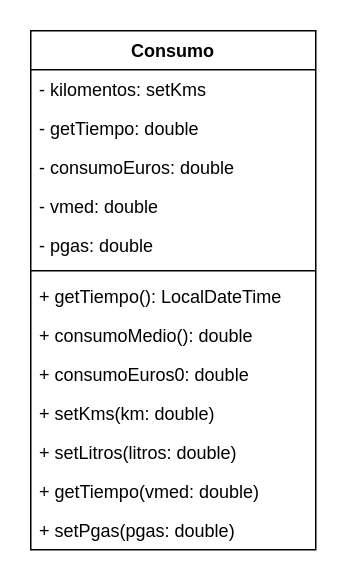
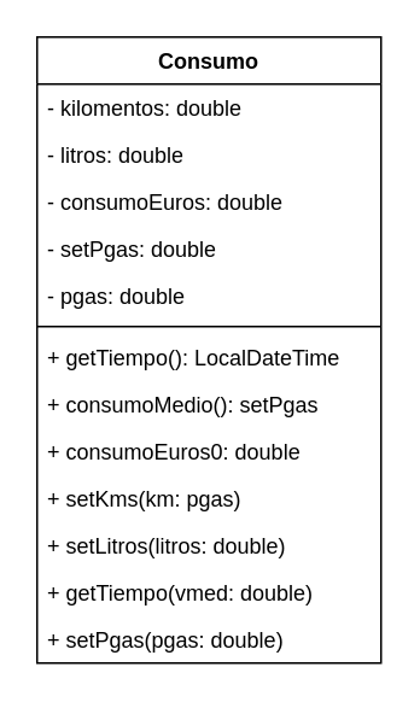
- <mxCell id="3" value="- kilomentos: setKms&lt;span style=&quot;white-space: pre;&quot;&gt;&#09;&lt;/span&gt;" style="text;strokeColor=none;fillColor=none;align=left;verticalAlign=top;spacingLeft=4;spacingRight=4;overflow=hidden;rotatable=0;points=[[0,0.5],[1,0.5]];portConstraint=eastwest;whiteSpace=wrap;html=1;" vertex="1" parent="2"><mxGeometry y="26" width="190" height="26" as="geometry" /></mxCell>
+ <mxCell id="3" value="- kilomentos: double&lt;span style=&quot;white-space: pre;&quot;&gt;&#09;&lt;/span&gt;" style="text;strokeColor=none;fillColor=none;align=left;verticalAlign=top;spacingLeft=4;spacingRight=4;overflow=hidden;rotatable=0;points=[[0,0.5],[1,0.5]];portConstraint=eastwest;whiteSpace=wrap;html=1;" vertex="1" parent="2"><mxGeometry y="26" width="190" height="26" as="geometry" /></mxCell>
- <mxCell id="4" value="- getTiempo: double" style="text;strokeColor=none;fillColor=none;align=left;verticalAlign=top;spacingLeft=4;spacingRight=4;overflow=hidden;rotatable=0;points=[[0,0.5],[1,0.5]];portConstraint=eastwest;whiteSpace=wrap;html=1;" vertex="1" parent="2"><mxGeometry y="52" width="190" height="26" as="geometry" /></mxCell>
+ <mxCell id="4" value="- litros: double" style="text;strokeColor=none;fillColor=none;align=left;verticalAlign=top;spacingLeft=4;spacingRight=4;overflow=hidden;rotatable=0;points=[[0,0.5],[1,0.5]];portConstraint=eastwest;whiteSpace=wrap;html=1;" vertex="1" parent="2"><mxGeometry y="52" width="190" height="26" as="geometry" /></mxCell>
- <mxCell id="6" value="- vmed: double" style="text;strokeColor=none;fillColor=none;align=left;verticalAlign=top;spacingLeft=4;spacingRight=4;overflow=hidden;rotatable=0;points=[[0,0.5],[1,0.5]];portConstraint=eastwest;whiteSpace=wrap;html=1;" vertex="1" parent="2"><mxGeometry y="104" width="190" height="26" as="geometry" /></mxCell>
+ <mxCell id="6" value="- setPgas: double" style="text;strokeColor=none;fillColor=none;align=left;verticalAlign=top;spacingLeft=4;spacingRight=4;overflow=hidden;rotatable=0;points=[[0,0.5],[1,0.5]];portConstraint=eastwest;whiteSpace=wrap;html=1;" vertex="1" parent="2"><mxGeometry y="104" width="190" height="26" as="geometry" /></mxCell>
- <mxCell id="10" value="+ consumoMedio(): double" style="text;strokeColor=none;fillColor=none;align=left;verticalAlign=top;spacingLeft=4;spacingRight=4;overflow=hidden;rotatable=0;points=[[0,0.5],[1,0.5]];portConstraint=eastwest;whiteSpace=wrap;html=1;" vertex="1" parent="2"><mxGeometry y="190" width="190" height="26" as="geometry" /></mxCell>
+ <mxCell id="10" value="+ consumoMedio(): setPgas" style="text;strokeColor=none;fillColor=none;align=left;verticalAlign=top;spacingLeft=4;spacingRight=4;overflow=hidden;rotatable=0;points=[[0,0.5],[1,0.5]];portConstraint=eastwest;whiteSpace=wrap;html=1;" vertex="1" parent="2"><mxGeometry y="190" width="190" height="26" as="geometry" /></mxCell>
- <mxCell id="12" value="+ setKms(km: double)" style="text;strokeColor=none;fillColor=none;align=left;verticalAlign=top;spacingLeft=4;spacingRight=4;overflow=hidden;rotatable=0;points=[[0,0.5],[1,0.5]];portConstraint=eastwest;whiteSpace=wrap;html=1;" vertex="1" parent="2"><mxGeometry y="242" width="190" height="26" as="geometry" /></mxCell>
+ <mxCell id="12" value="+ setKms(km: pgas)" style="text;strokeColor=none;fillColor=none;align=left;verticalAlign=top;spacingLeft=4;spacingRight=4;overflow=hidden;rotatable=0;points=[[0,0.5],[1,0.5]];portConstraint=eastwest;whiteSpace=wrap;html=1;" vertex="1" parent="2"><mxGeometry y="242" width="190" height="26" as="geometry" /></mxCell>
